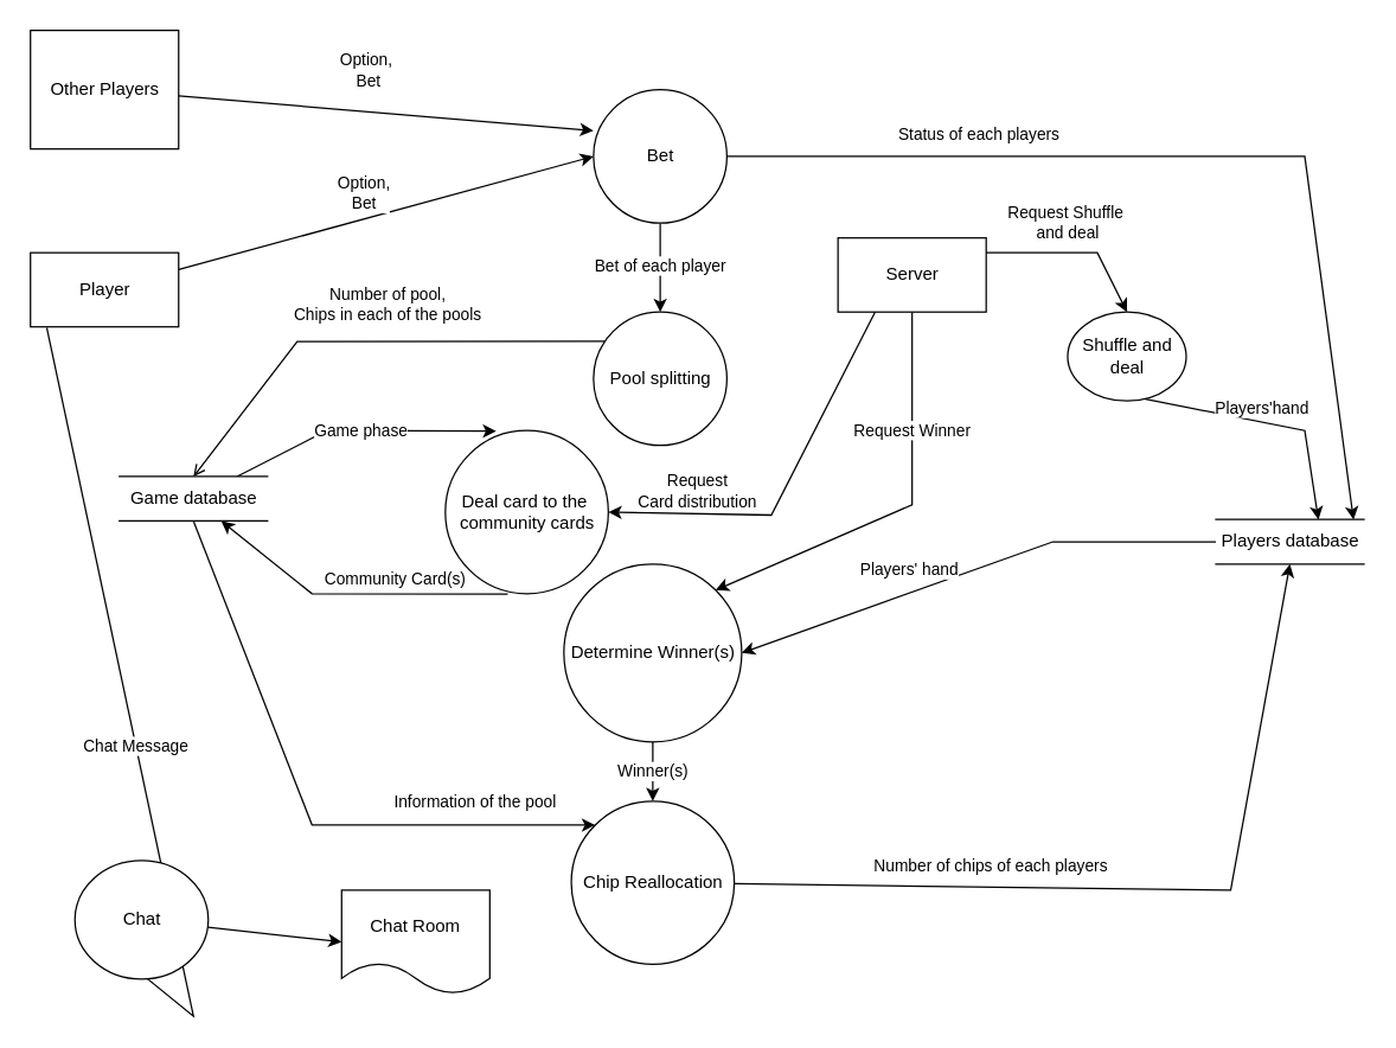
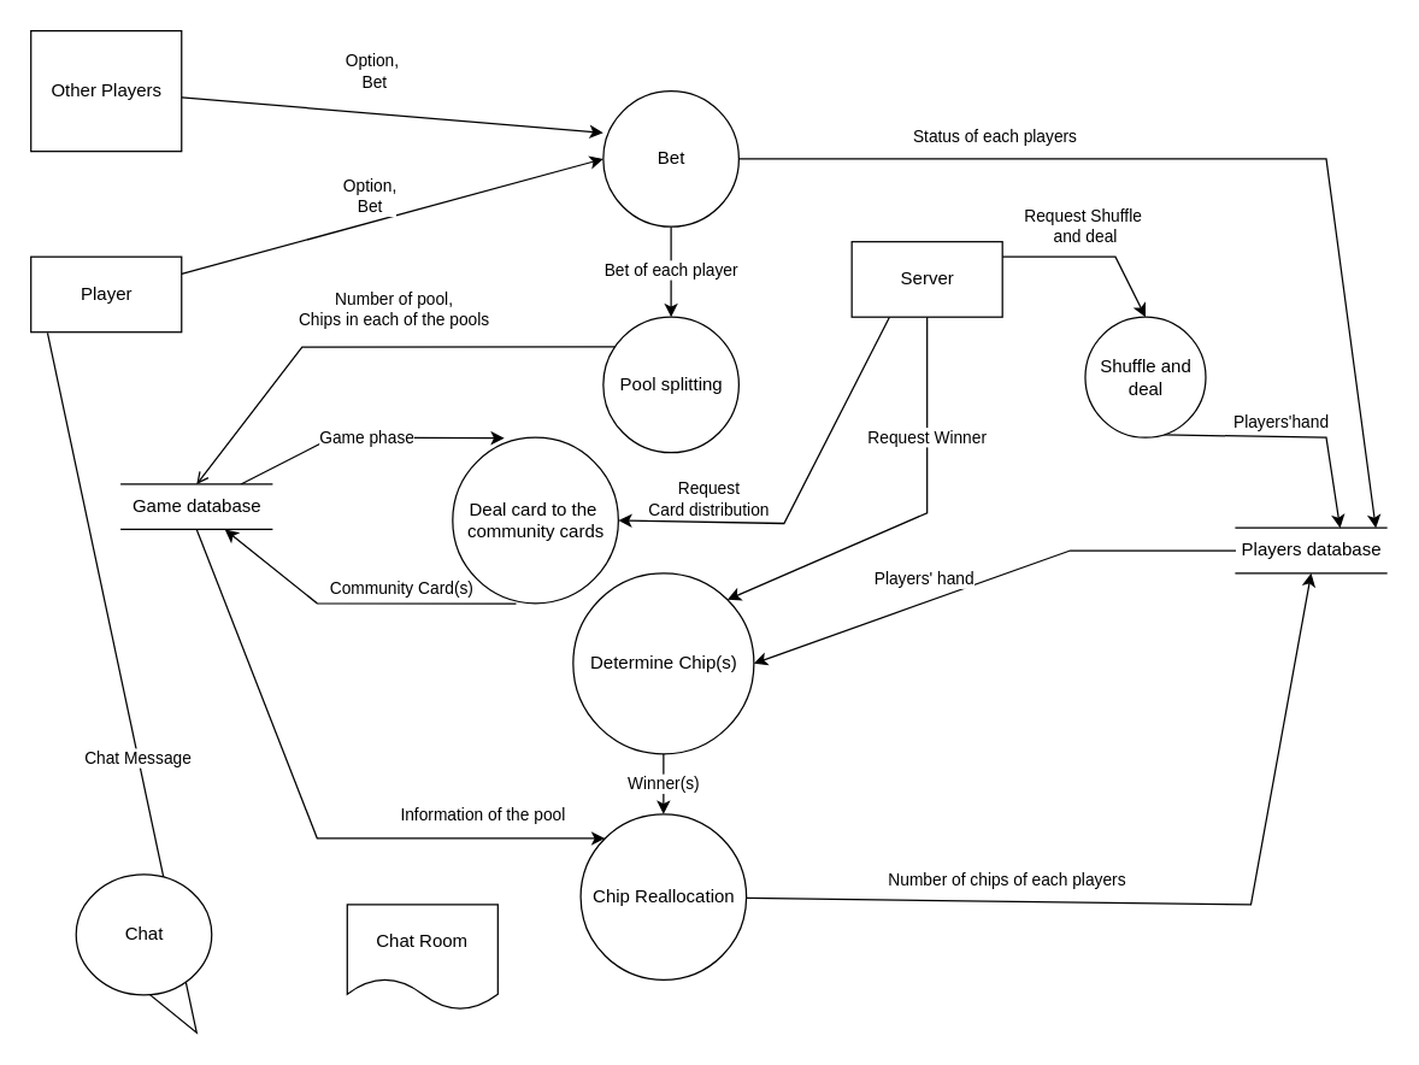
- <mxCell id="35" value="Shuffle and&lt;br&gt;deal" style="shape=ellipse;html=1;dashed=0;whitespace=wrap;aspect=fixed;perimeter=ellipsePerimeter;" parent="1" vertex="1"><mxGeometry x="720" y="210" width="80" height="60" as="geometry" /></mxCell>
+ <mxCell id="35" value="Shuffle and&lt;br&gt;deal" style="shape=ellipse;html=1;dashed=0;whitespace=wrap;aspect=fixed;perimeter=ellipsePerimeter;" parent="1" vertex="1"><mxGeometry x="720" y="210" width="80" height="80" as="geometry" /></mxCell>
- <mxCell id="6" value="Determine Winner(s)" style="shape=ellipse;html=1;dashed=0;whitespace=wrap;aspect=fixed;perimeter=ellipsePerimeter;" parent="1" vertex="1"><mxGeometry x="380" y="380" width="120" height="120" as="geometry" /></mxCell>
+ <mxCell id="6" value="Determine Chip(s)" style="shape=ellipse;html=1;dashed=0;whitespace=wrap;aspect=fixed;perimeter=ellipsePerimeter;" parent="1" vertex="1"><mxGeometry x="380" y="380" width="120" height="120" as="geometry" /></mxCell>
- <mxCell id="17" style="edgeStyle=none;rounded=0;orthogonalLoop=1;jettySize=auto;html=1;entryX=0;entryY=0.5;entryDx=0;entryDy=0;startArrow=none;startFill=0;endArrow=classic;endFill=1;" parent="1" source="18" target="33" edge="1"><mxGeometry relative="1" as="geometry" /></mxCell>
